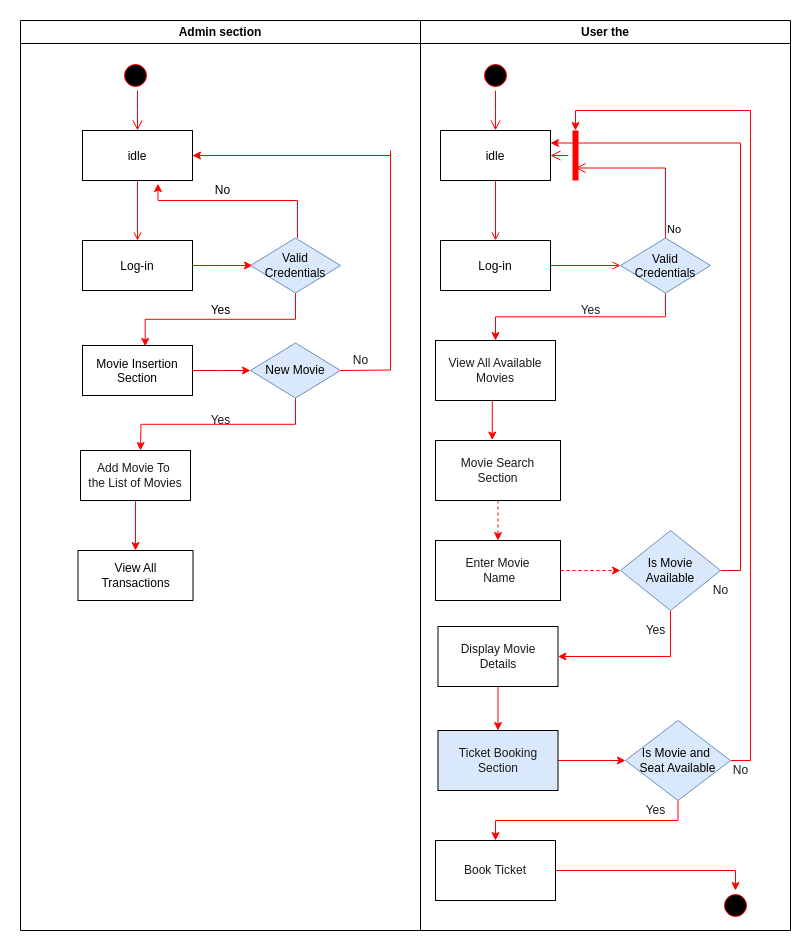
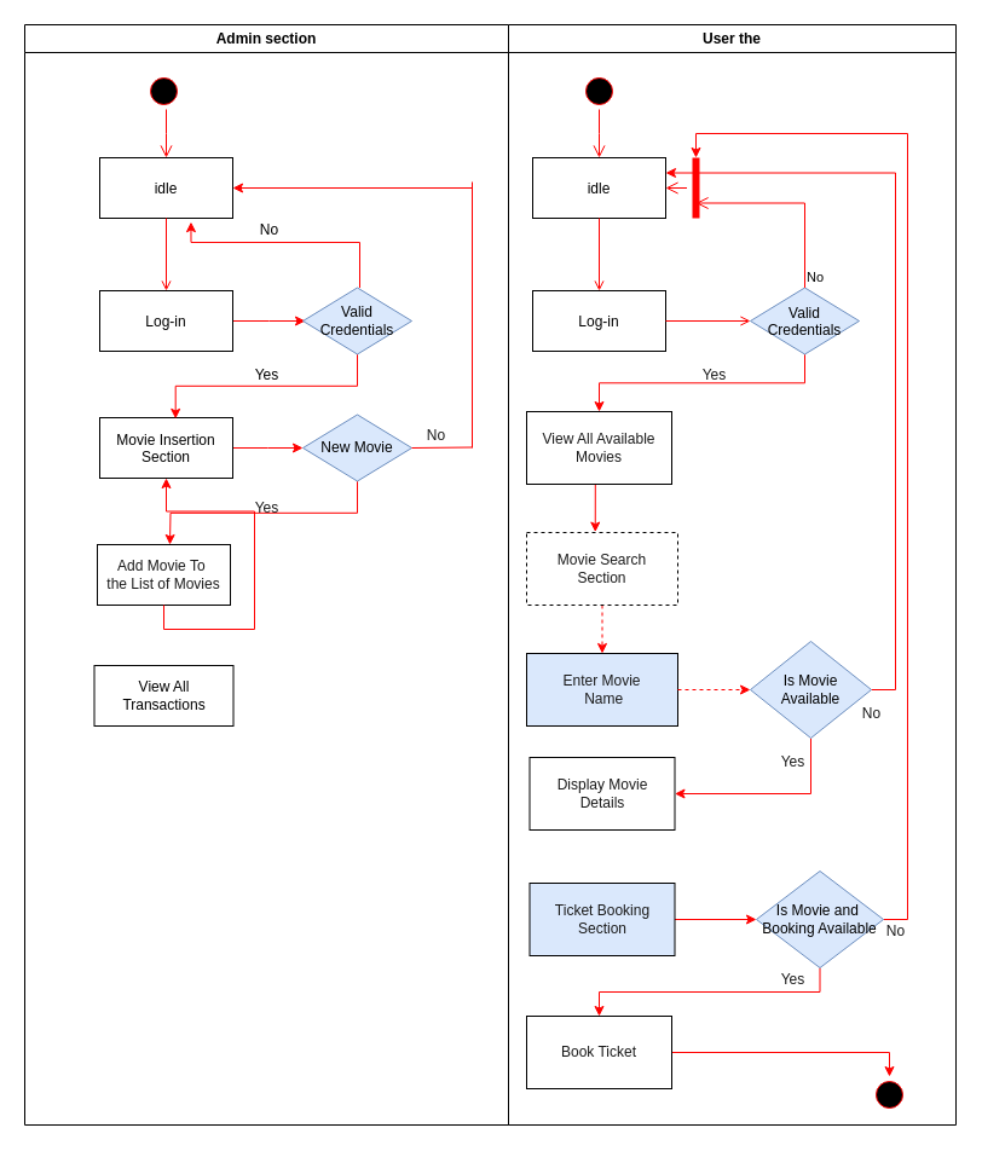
- <mxCell id="17" value="Movie Search &lt;br&gt;Section" style="rounded=0;whiteSpace=wrap;html=1;fontColor=#1A1A1A;" vertex="1" parent="2"><mxGeometry x="15" y="420" width="125" height="60" as="geometry" /></mxCell>
+ <mxCell id="17" value="Movie Search &lt;br&gt;Section" style="rounded=0;whiteSpace=wrap;html=1;fontColor=#1A1A1A;dashed=1;" vertex="1" parent="2"><mxGeometry x="15" y="420" width="125" height="60" as="geometry" /></mxCell>
- <mxCell id="57" style="edgeStyle=orthogonalEdgeStyle;rounded=0;orthogonalLoop=1;jettySize=auto;html=1;exitX=0.5;exitY=1;exitDx=0;exitDy=0;strokeColor=#ff0000;fontColor=#1A1A1A;" edge="1" parent="39" source="53" target="56"><mxGeometry relative="1" as="geometry"><mxPoint x="115" y="550" as="targetPoint" /></mxGeometry></mxCell>
+ <mxCell id="57" style="edgeStyle=orthogonalEdgeStyle;rounded=0;orthogonalLoop=1;jettySize=auto;html=1;exitX=0.5;exitY=1;exitDx=0;exitDy=0;strokeColor=#ff0000;fontColor=#1A1A1A;" edge="1" parent="39" source="53" target="46"><mxGeometry relative="1" as="geometry"><mxPoint x="115" y="550" as="targetPoint" /></mxGeometry></mxCell>
- <mxCell id="18" value="Enter Movie&lt;br&gt;&amp;nbsp;Name" style="rounded=0;whiteSpace=wrap;html=1;fontColor=#1A1A1A;" vertex="1" parent="2"><mxGeometry x="15" y="520" width="125" height="60" as="geometry" /></mxCell>
+ <mxCell id="18" value="Enter Movie&lt;br&gt;&amp;nbsp;Name" style="rounded=0;whiteSpace=wrap;html=1;fontColor=#1A1A1A;fillColor=#dae8fc;" vertex="1" parent="2"><mxGeometry x="15" y="520" width="125" height="60" as="geometry" /></mxCell>
- <mxCell id="23" style="edgeStyle=orthogonalEdgeStyle;rounded=0;orthogonalLoop=1;jettySize=auto;html=1;exitX=0.5;exitY=1;exitDx=0;exitDy=0;entryX=0.5;entryY=0;entryDx=0;entryDy=0;strokeColor=#ff0000;fontColor=#1A1A1A;" edge="1" parent="2" source="24" target="26"><mxGeometry relative="1" as="geometry" /></mxCell>
- <mxCell id="29" value="Is Movie and&amp;nbsp;&lt;br&gt;Seat Available" style="rhombus;whiteSpace=wrap;html=1;fillColor=#dae8fc;strokeColor=#6c8ebf;" vertex="1" parent="2"><mxGeometry x="205" y="700" width="105" height="80" as="geometry" /></mxCell>
+ <mxCell id="29" value="Is Movie and&amp;nbsp;&lt;br&gt;Booking Available" style="rhombus;whiteSpace=wrap;html=1;fillColor=#dae8fc;strokeColor=#6c8ebf;" vertex="1" parent="2"><mxGeometry x="205" y="700" width="105" height="80" as="geometry" /></mxCell>
